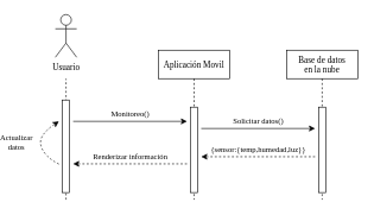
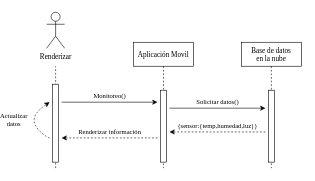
- <mxCell id="5" value="Usuario" style="shape=umlActor;verticalLabelPosition=bottom;verticalAlign=top;html=1;outlineConnect=0;fontFamily=Times New Roman;" vertex="1" parent="1"><mxGeometry x="45" y="20" width="30" height="60" as="geometry" /></mxCell>
+ <mxCell id="5" value="Renderizar" style="shape=umlActor;verticalLabelPosition=bottom;verticalAlign=top;html=1;outlineConnect=0;fontFamily=Times New Roman;" vertex="1" parent="1"><mxGeometry x="45" y="20" width="30" height="60" as="geometry" /></mxCell>
